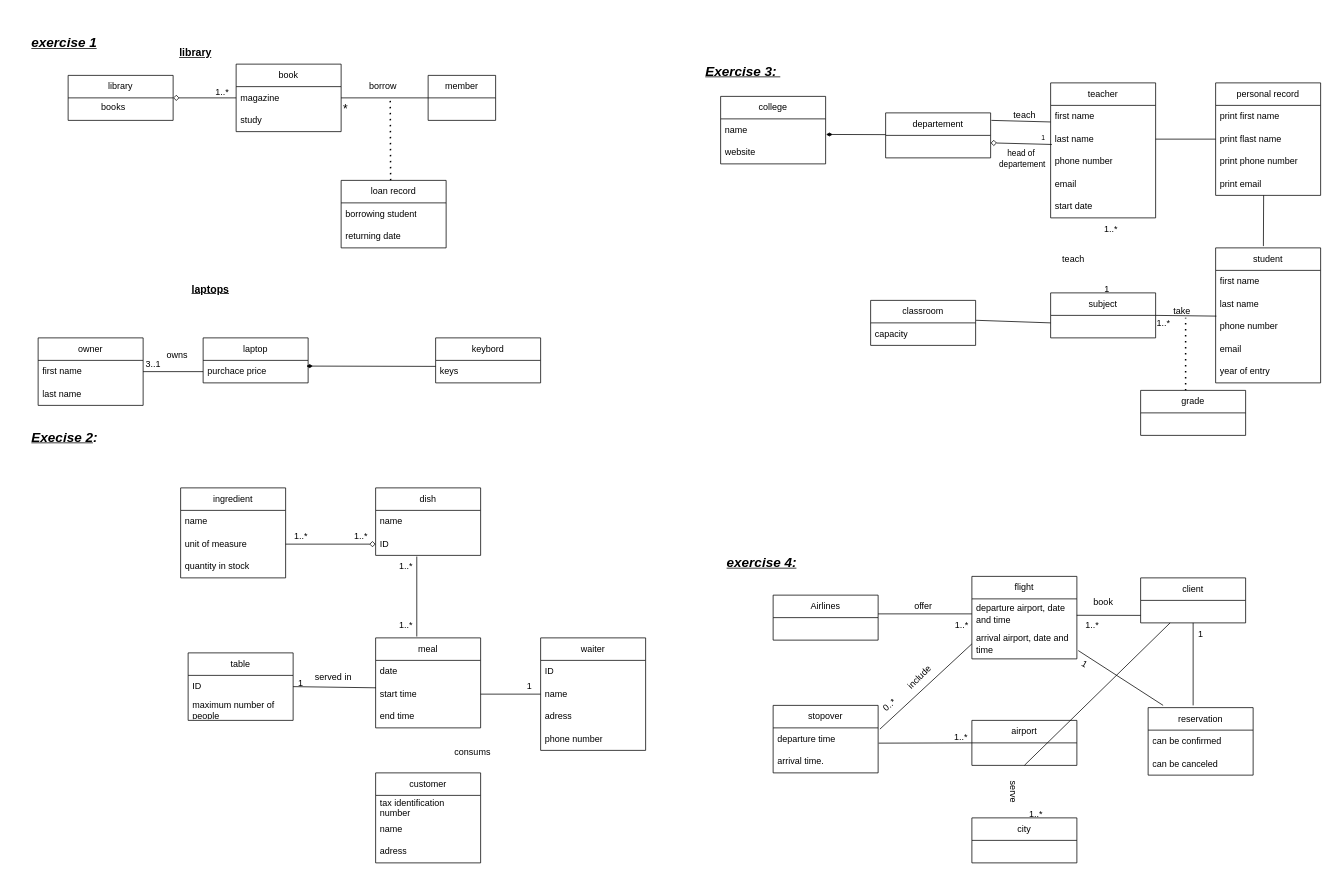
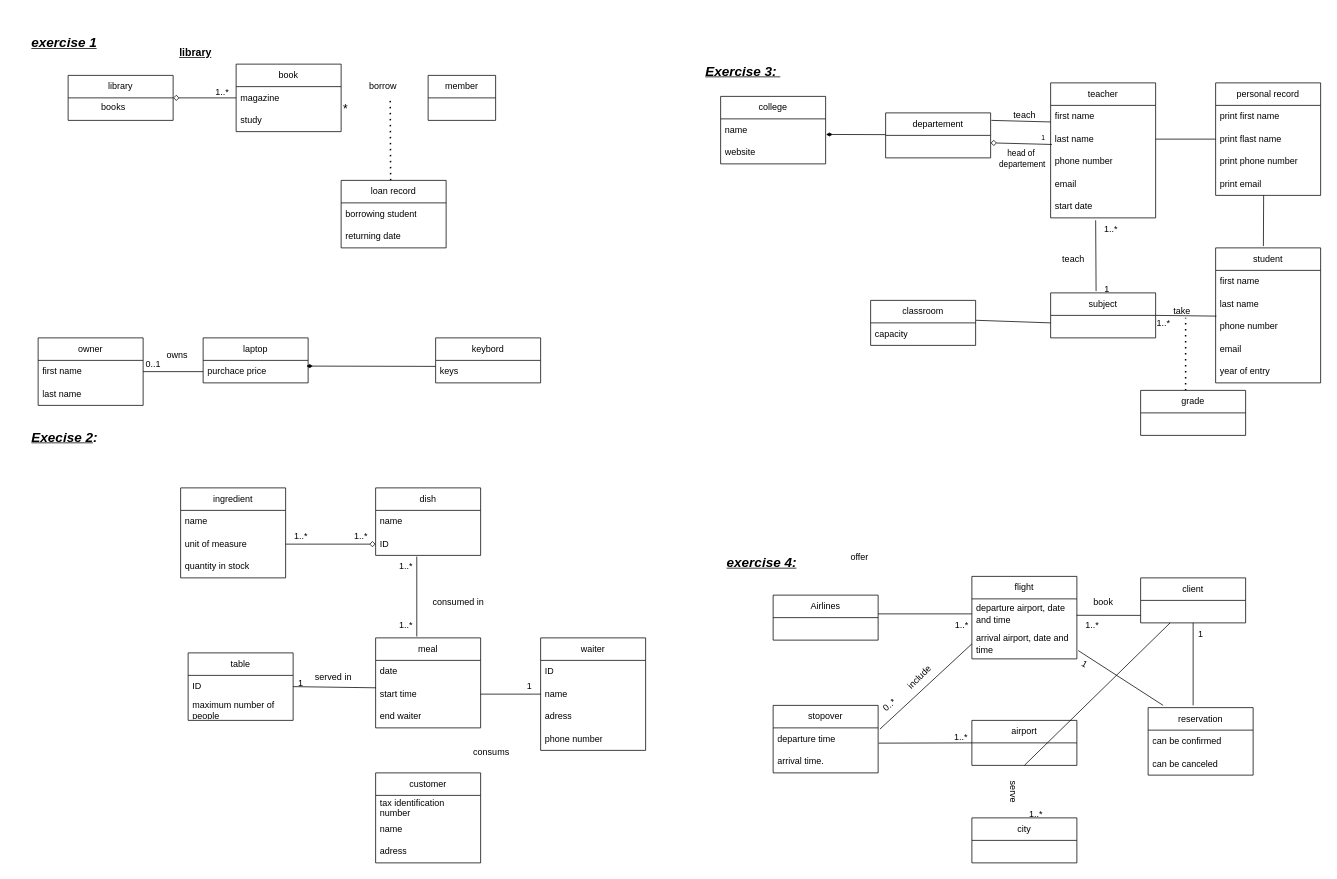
- <mxCell id="8" value="" style="endArrow=none;html=1;rounded=0;exitX=1;exitY=0.5;exitDx=0;exitDy=0;entryX=0;entryY=0.5;entryDx=0;entryDy=0;" edge="1" parent="1" source="3" target="7"><mxGeometry width="50" height="50" relative="1" as="geometry"><mxPoint x="580" y="330" as="sourcePoint" /><mxPoint x="630" y="280" as="targetPoint" /></mxGeometry></mxCell>
+ <mxCell id="85" value="" style="endArrow=none;html=1;rounded=0;entryX=0.429;entryY=1.107;entryDx=0;entryDy=0;entryPerimeter=0;exitX=0.433;exitY=-0.039;exitDx=0;exitDy=0;exitPerimeter=0;" edge="1" parent="1" source="84" target="78"><mxGeometry width="50" height="50" relative="1" as="geometry"><mxPoint x="1200" y="340" as="sourcePoint" /><mxPoint x="1250" y="290" as="targetPoint" /></mxGeometry></mxCell>
- <mxCell id="18" value="&lt;h3&gt;&lt;u&gt;laptops&lt;/u&gt;&lt;/h3&gt;" style="text;html=1;align=center;verticalAlign=middle;whiteSpace=wrap;rounded=0;" vertex="1" parent="1"><mxGeometry x="250" y="370" width="60" height="30" as="geometry" /></mxCell>
- <mxCell id="29" value="&amp;nbsp; 3..1" style="text;html=1;align=center;verticalAlign=middle;resizable=0;points=[];autosize=1;strokeColor=none;fillColor=none;" vertex="1" parent="1"><mxGeometry x="175" y="470" width="50" height="30" as="geometry" /></mxCell>
+ <mxCell id="29" value="&amp;nbsp; 0..1" style="text;html=1;align=center;verticalAlign=middle;resizable=0;points=[];autosize=1;strokeColor=none;fillColor=none;" vertex="1" parent="1"><mxGeometry x="175" y="470" width="50" height="30" as="geometry" /></mxCell>
+ <mxCell id="49" value="consumed in" style="text;html=1;align=center;verticalAlign=middle;resizable=0;points=[];autosize=1;strokeColor=none;fillColor=none;" vertex="1" parent="1"><mxGeometry x="565" y="788" width="90" height="30" as="geometry" /></mxCell>
- <mxCell id="130" value="offer" style="text;html=1;align=center;verticalAlign=middle;resizable=0;points=[];autosize=1;strokeColor=none;fillColor=none;" vertex="1" parent="1"><mxGeometry x="1205" y="793" width="50" height="30" as="geometry" /></mxCell>
+ <mxCell id="130" value="offer" style="text;html=1;align=center;verticalAlign=middle;resizable=0;points=[];autosize=1;strokeColor=none;fillColor=none;" vertex="1" parent="1"><mxGeometry x="1120" y="728" width="50" height="30" as="geometry" /></mxCell>
- <mxCell id="47" value="end time" style="text;strokeColor=none;fillColor=none;align=left;verticalAlign=middle;spacingLeft=4;spacingRight=4;overflow=hidden;points=[[0,0.5],[1,0.5]];portConstraint=eastwest;rotatable=0;whiteSpace=wrap;html=1;" vertex="1" parent="44"><mxGeometry y="90" width="140" height="30" as="geometry" /></mxCell>
+ <mxCell id="47" value="end waiter" style="text;strokeColor=none;fillColor=none;align=left;verticalAlign=middle;spacingLeft=4;spacingRight=4;overflow=hidden;points=[[0,0.5],[1,0.5]];portConstraint=eastwest;rotatable=0;whiteSpace=wrap;html=1;" vertex="1" parent="44"><mxGeometry y="90" width="140" height="30" as="geometry" /></mxCell>
- <mxCell id="62" value="consums" style="text;html=1;align=center;verticalAlign=middle;resizable=0;points=[];autosize=1;strokeColor=none;fillColor=none;" vertex="1" parent="1"><mxGeometry x="594" y="988" width="70" height="30" as="geometry" /></mxCell>
+ <mxCell id="62" value="consums" style="text;html=1;align=center;verticalAlign=middle;resizable=0;points=[];autosize=1;strokeColor=none;fillColor=none;" vertex="1" parent="1"><mxGeometry x="619" y="988" width="70" height="30" as="geometry" /></mxCell>
